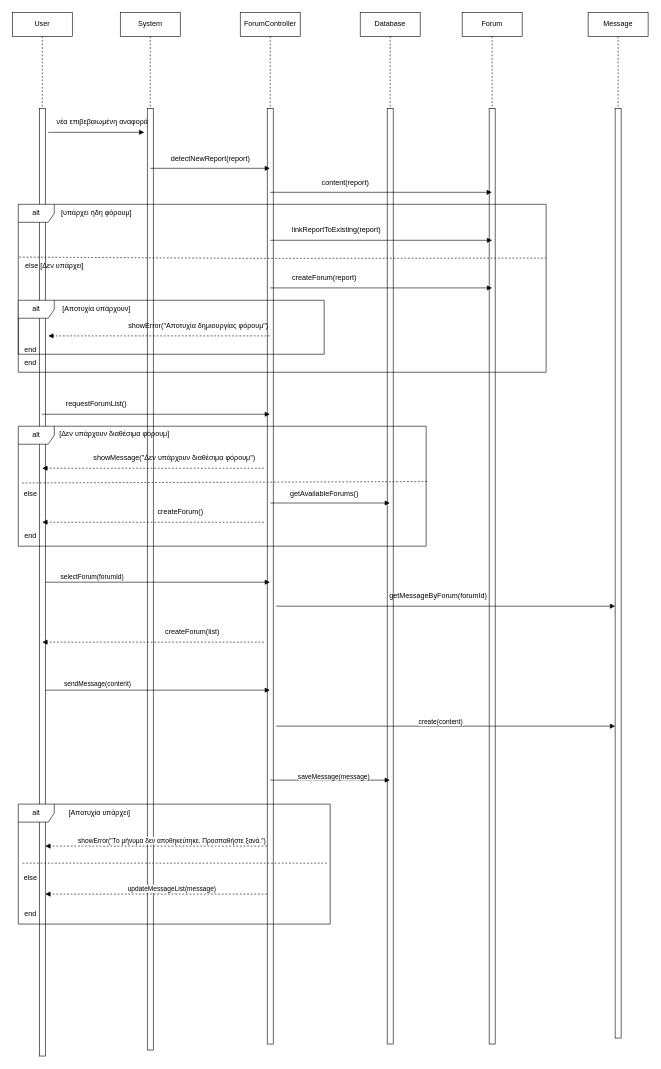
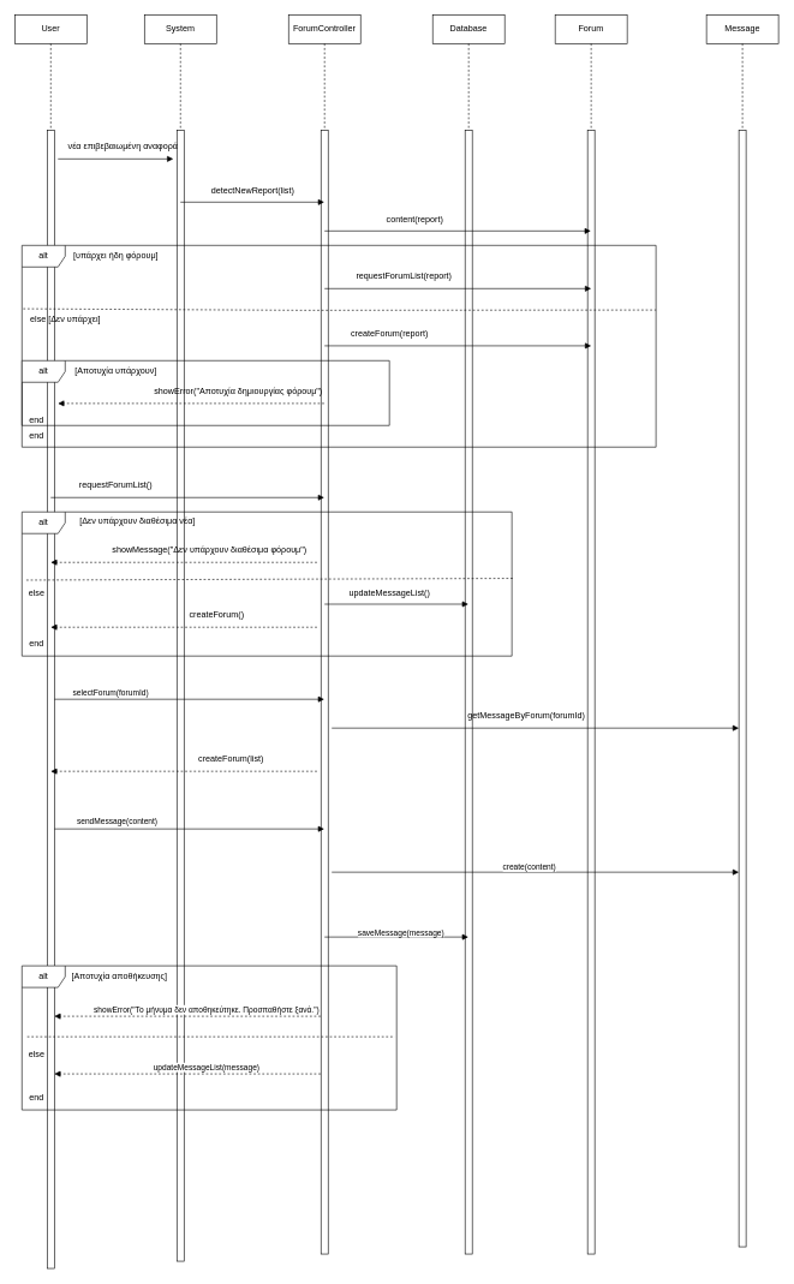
- <mxCell id="16" value="detectNewReport(report)" style="text;html=1;align=center;verticalAlign=middle;resizable=0;points=[];autosize=1;strokeColor=none;fillColor=none;" vertex="1" parent="1"><mxGeometry x="270" y="250" width="160" height="30" as="geometry" /></mxCell>
+ <mxCell id="16" value="detectNewReport(list)" style="text;html=1;align=center;verticalAlign=middle;resizable=0;points=[];autosize=1;strokeColor=none;fillColor=none;" vertex="1" parent="1"><mxGeometry x="270" y="250" width="160" height="30" as="geometry" /></mxCell>
- <mxCell id="22" value="linkReportToExisting(report)" style="text;html=1;align=center;verticalAlign=middle;resizable=0;points=[];autosize=1;strokeColor=none;fillColor=none;" vertex="1" parent="1"><mxGeometry x="475" y="368" width="170" height="30" as="geometry" /></mxCell>
+ <mxCell id="22" value="requestForumList(report)" style="text;html=1;align=center;verticalAlign=middle;resizable=0;points=[];autosize=1;strokeColor=none;fillColor=none;" vertex="1" parent="1"><mxGeometry x="475" y="368" width="170" height="30" as="geometry" /></mxCell>
- <mxCell id="36" value="[Δεν υπάρχουν διαθέσιμα φόρουμ]" style="text;html=1;align=center;verticalAlign=middle;resizable=0;points=[];autosize=1;strokeColor=none;fillColor=none;" vertex="1" parent="1"><mxGeometry x="85" y="708" width="210" height="30" as="geometry" /></mxCell>
+ <mxCell id="36" value="[Δεν υπάρχουν διαθέσιμα νέα]" style="text;html=1;align=center;verticalAlign=middle;resizable=0;points=[];autosize=1;strokeColor=none;fillColor=none;" vertex="1" parent="1"><mxGeometry x="85" y="708" width="210" height="30" as="geometry" /></mxCell>
- <mxCell id="43" value="getAvailableForums()" style="text;html=1;align=center;verticalAlign=middle;resizable=0;points=[];autosize=1;strokeColor=none;fillColor=none;" vertex="1" parent="1"><mxGeometry x="470" y="808" width="140" height="30" as="geometry" /></mxCell>
+ <mxCell id="43" value="updateMessageList()" style="text;html=1;align=center;verticalAlign=middle;resizable=0;points=[];autosize=1;strokeColor=none;fillColor=none;" vertex="1" parent="1"><mxGeometry x="470" y="808" width="140" height="30" as="geometry" /></mxCell>
- <mxCell id="60" value="[Αποτυχία υπάρχει]" style="text;html=1;align=center;verticalAlign=middle;resizable=0;points=[];autosize=1;strokeColor=none;fillColor=none;" vertex="1" parent="1"><mxGeometry x="85" y="1340" width="160" height="30" as="geometry" /></mxCell>
+ <mxCell id="60" value="[Αποτυχία αποθήκευσης]" style="text;html=1;align=center;verticalAlign=middle;resizable=0;points=[];autosize=1;strokeColor=none;fillColor=none;" vertex="1" parent="1"><mxGeometry x="85" y="1340" width="160" height="30" as="geometry" /></mxCell>
